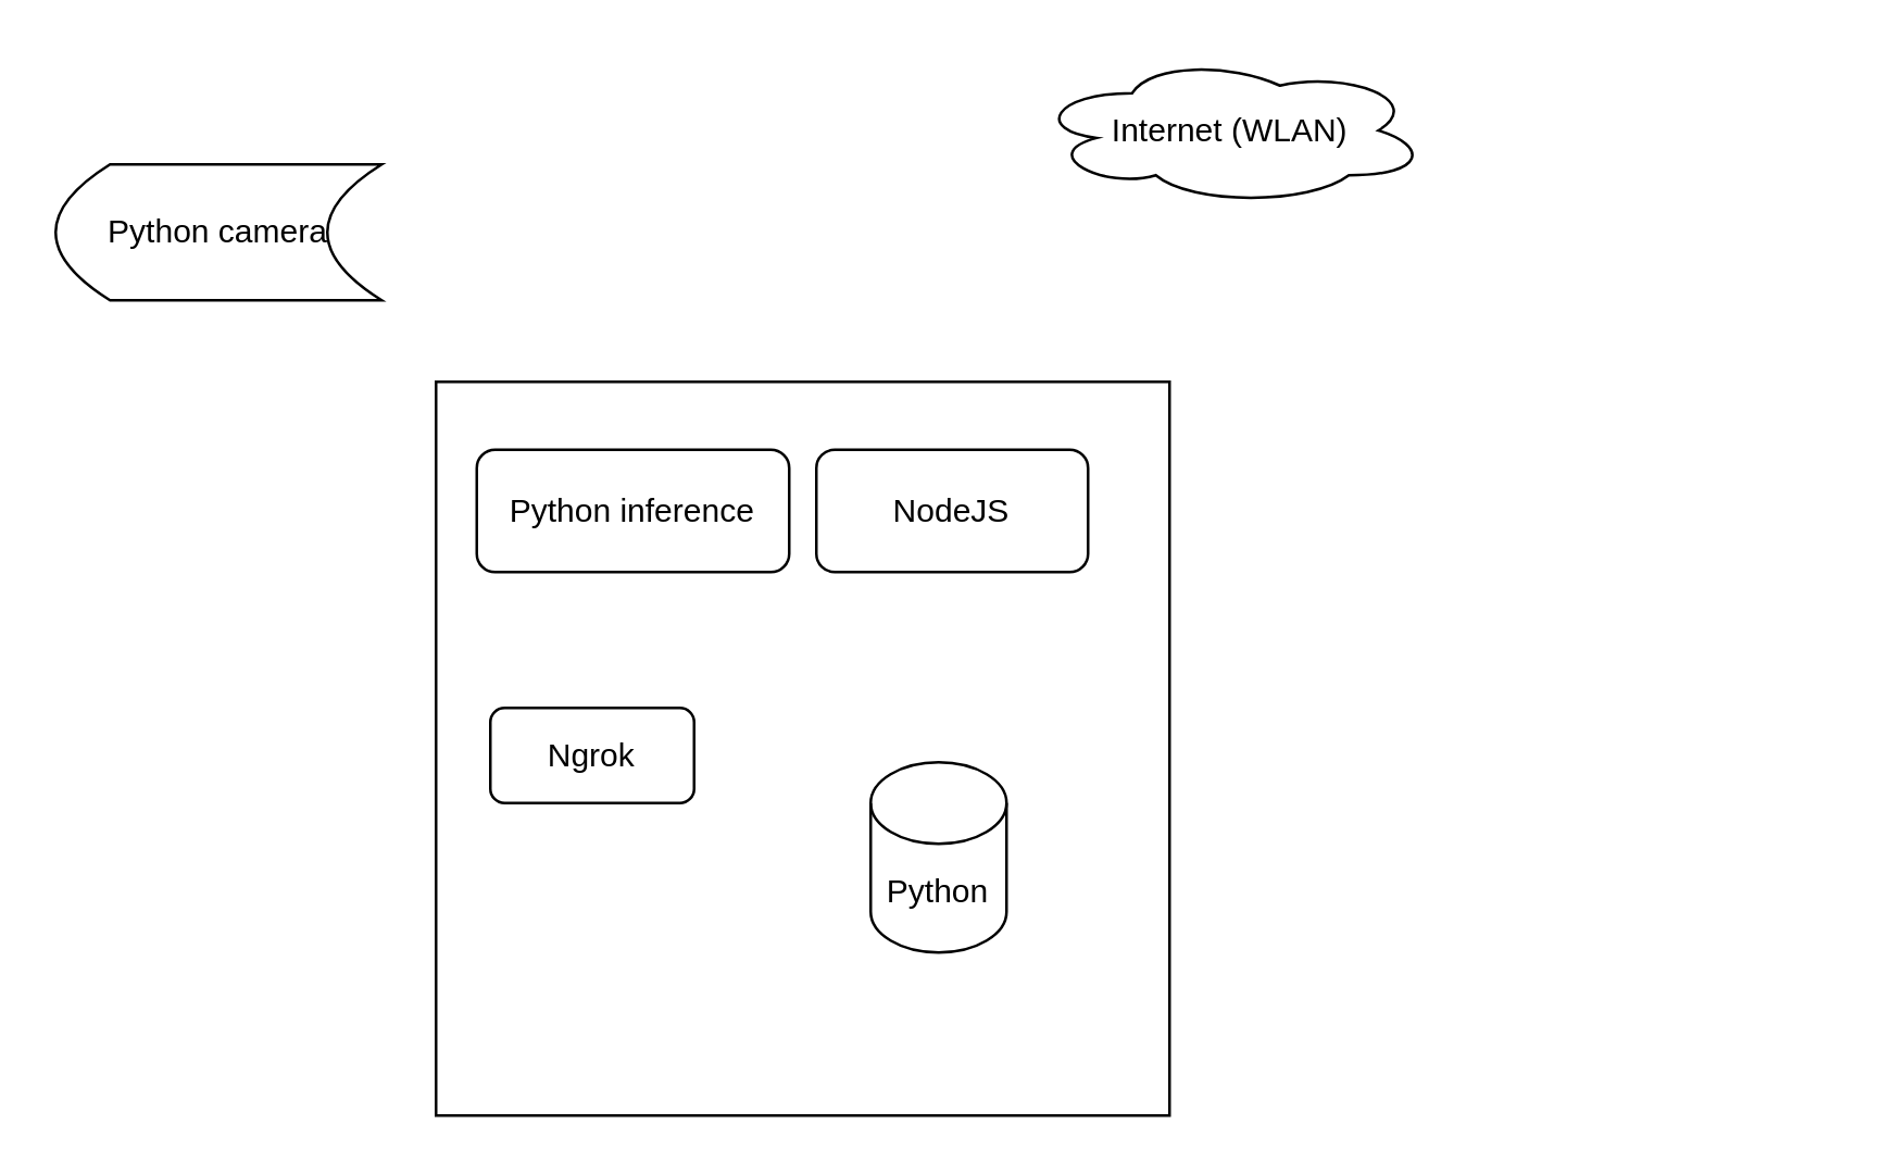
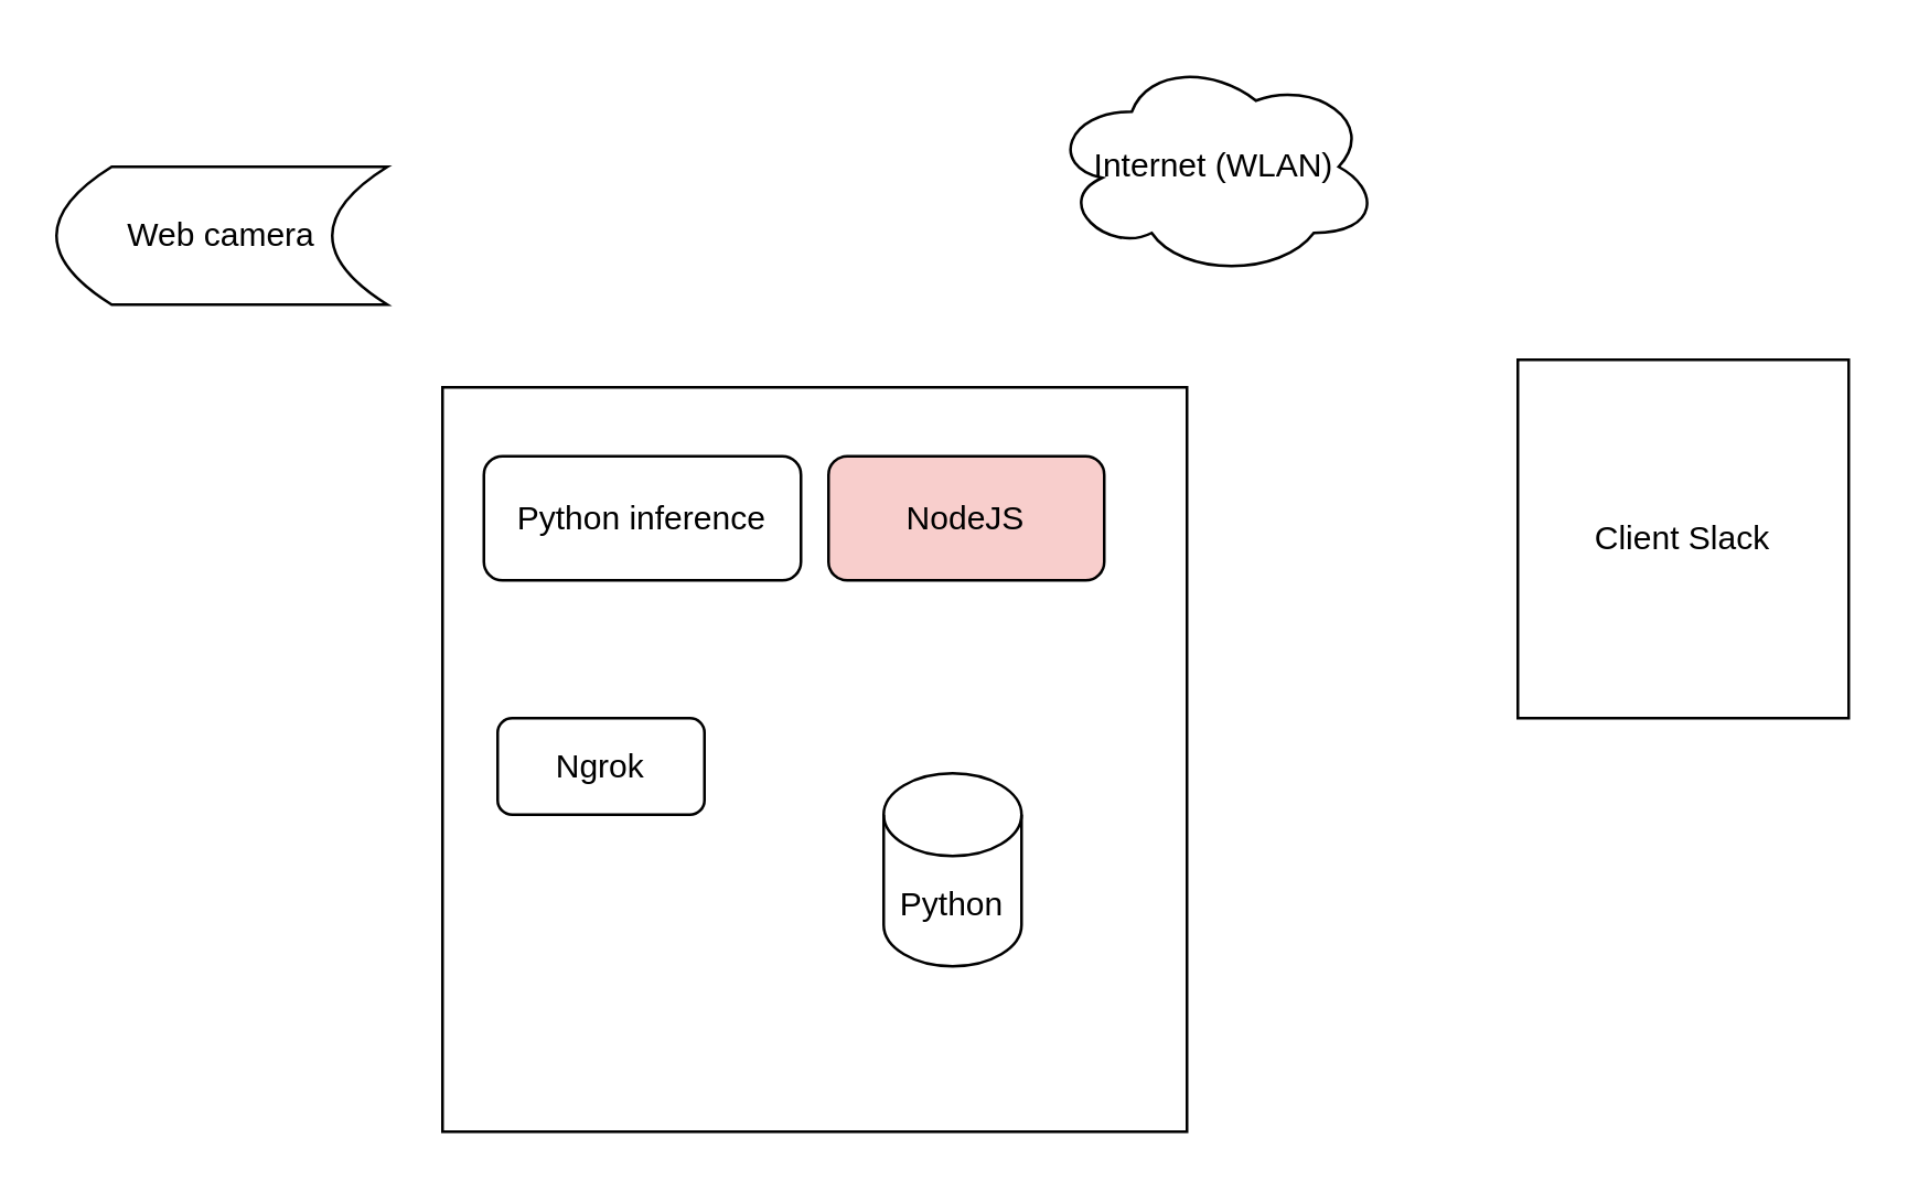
- <mxCell id="7" value="Internet (WLAN)" style="ellipse;shape=cloud;whiteSpace=wrap;html=1;" vertex="1" parent="1"><mxGeometry x="380" y="20" width="145" height="55" as="geometry" /></mxCell>
+ <mxCell id="7" value="Internet (WLAN)" style="ellipse;shape=cloud;whiteSpace=wrap;html=1;" vertex="1" parent="1"><mxGeometry x="380" y="20" width="120" height="80" as="geometry" /></mxCell>
- <mxCell id="9" value="Python camera" style="shape=dataStorage;whiteSpace=wrap;html=1;fixedSize=1;" vertex="1" parent="1"><mxGeometry x="20" y="60" width="120" height="50" as="geometry" /></mxCell>
+ <mxCell id="9" value="Web camera" style="shape=dataStorage;whiteSpace=wrap;html=1;fixedSize=1;" vertex="1" parent="1"><mxGeometry x="20" y="60" width="120" height="50" as="geometry" /></mxCell>
- <mxCell id="6" value="NodeJS " style="rounded=1;whiteSpace=wrap;html=1;" vertex="1" parent="1"><mxGeometry x="300" y="165" width="100" height="45" as="geometry" /></mxCell>
+ <mxCell id="6" value="NodeJS " style="rounded=1;whiteSpace=wrap;html=1;fillColor=#f8cecc;" vertex="1" parent="1"><mxGeometry x="300" y="165" width="100" height="45" as="geometry" /></mxCell>
+ <mxCell id="8" value="Client Slack" style="rounded=0;whiteSpace=wrap;html=1;" vertex="1" parent="1"><mxGeometry x="550" y="130" width="120" height="130" as="geometry" /></mxCell>
